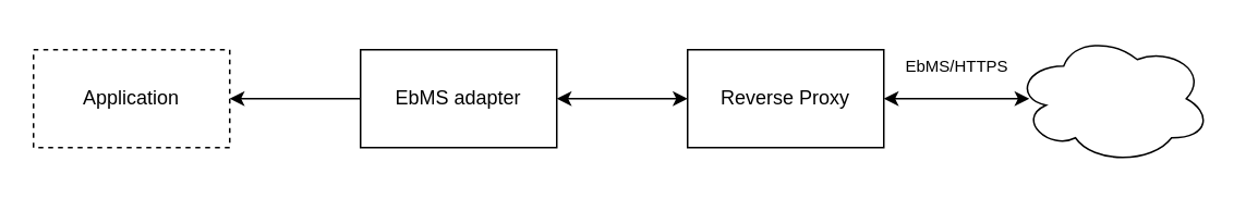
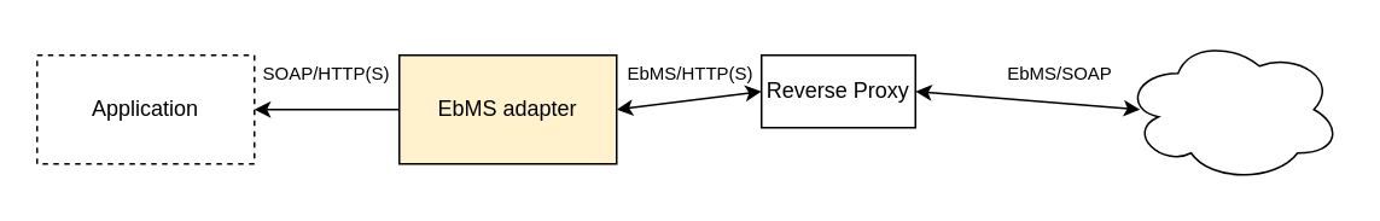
+ <mxCell id="7" value="SOAP/HTTP(S)" style="text;html=1;strokeColor=none;fillColor=none;align=center;verticalAlign=middle;whiteSpace=wrap;rounded=0;fontSize=10;" parent="1" vertex="1"><mxGeometry x="160" y="30" width="40" height="20" as="geometry" /></mxCell>
+ <mxCell id="6" value="EbMS/HTTP(S)" style="text;html=1;strokeColor=none;fillColor=none;align=center;verticalAlign=middle;whiteSpace=wrap;rounded=0;fontSize=10;" parent="1" vertex="1"><mxGeometry x="361" y="30" width="40" height="20" as="geometry" /></mxCell>
- <mxCell id="11" value="EbMS/HTTPS" style="text;html=1;strokeColor=none;fillColor=none;align=center;verticalAlign=middle;whiteSpace=wrap;rounded=0;fontSize=10;" parent="1" vertex="1"><mxGeometry x="565" y="30" width="40" height="20" as="geometry" /></mxCell>
+ <mxCell id="11" value="EbMS/SOAP" style="text;html=1;strokeColor=none;fillColor=none;align=center;verticalAlign=middle;whiteSpace=wrap;rounded=0;fontSize=10;" parent="1" vertex="1"><mxGeometry x="565" y="30" width="40" height="20" as="geometry" /></mxCell>
- <mxCell id="3" value="EbMS adapter" style="rounded=0;whiteSpace=wrap;html=1;" parent="1" vertex="1"><mxGeometry x="220" y="30" width="120" height="60" as="geometry" /></mxCell>
+ <mxCell id="3" value="EbMS adapter" style="rounded=0;whiteSpace=wrap;html=1;fillColor=#fff2cc;" parent="1" vertex="1"><mxGeometry x="220" y="30" width="120" height="60" as="geometry" /></mxCell>
- <mxCell id="8" value="Reverse Proxy" style="rounded=0;whiteSpace=wrap;html=1;" parent="1" vertex="1"><mxGeometry x="420" y="30" width="120" height="60" as="geometry" /></mxCell>
+ <mxCell id="8" value="Reverse Proxy" style="rounded=0;whiteSpace=wrap;html=1;" parent="1" vertex="1"><mxGeometry x="420" y="30" width="85" height="40" as="geometry" /></mxCell>
